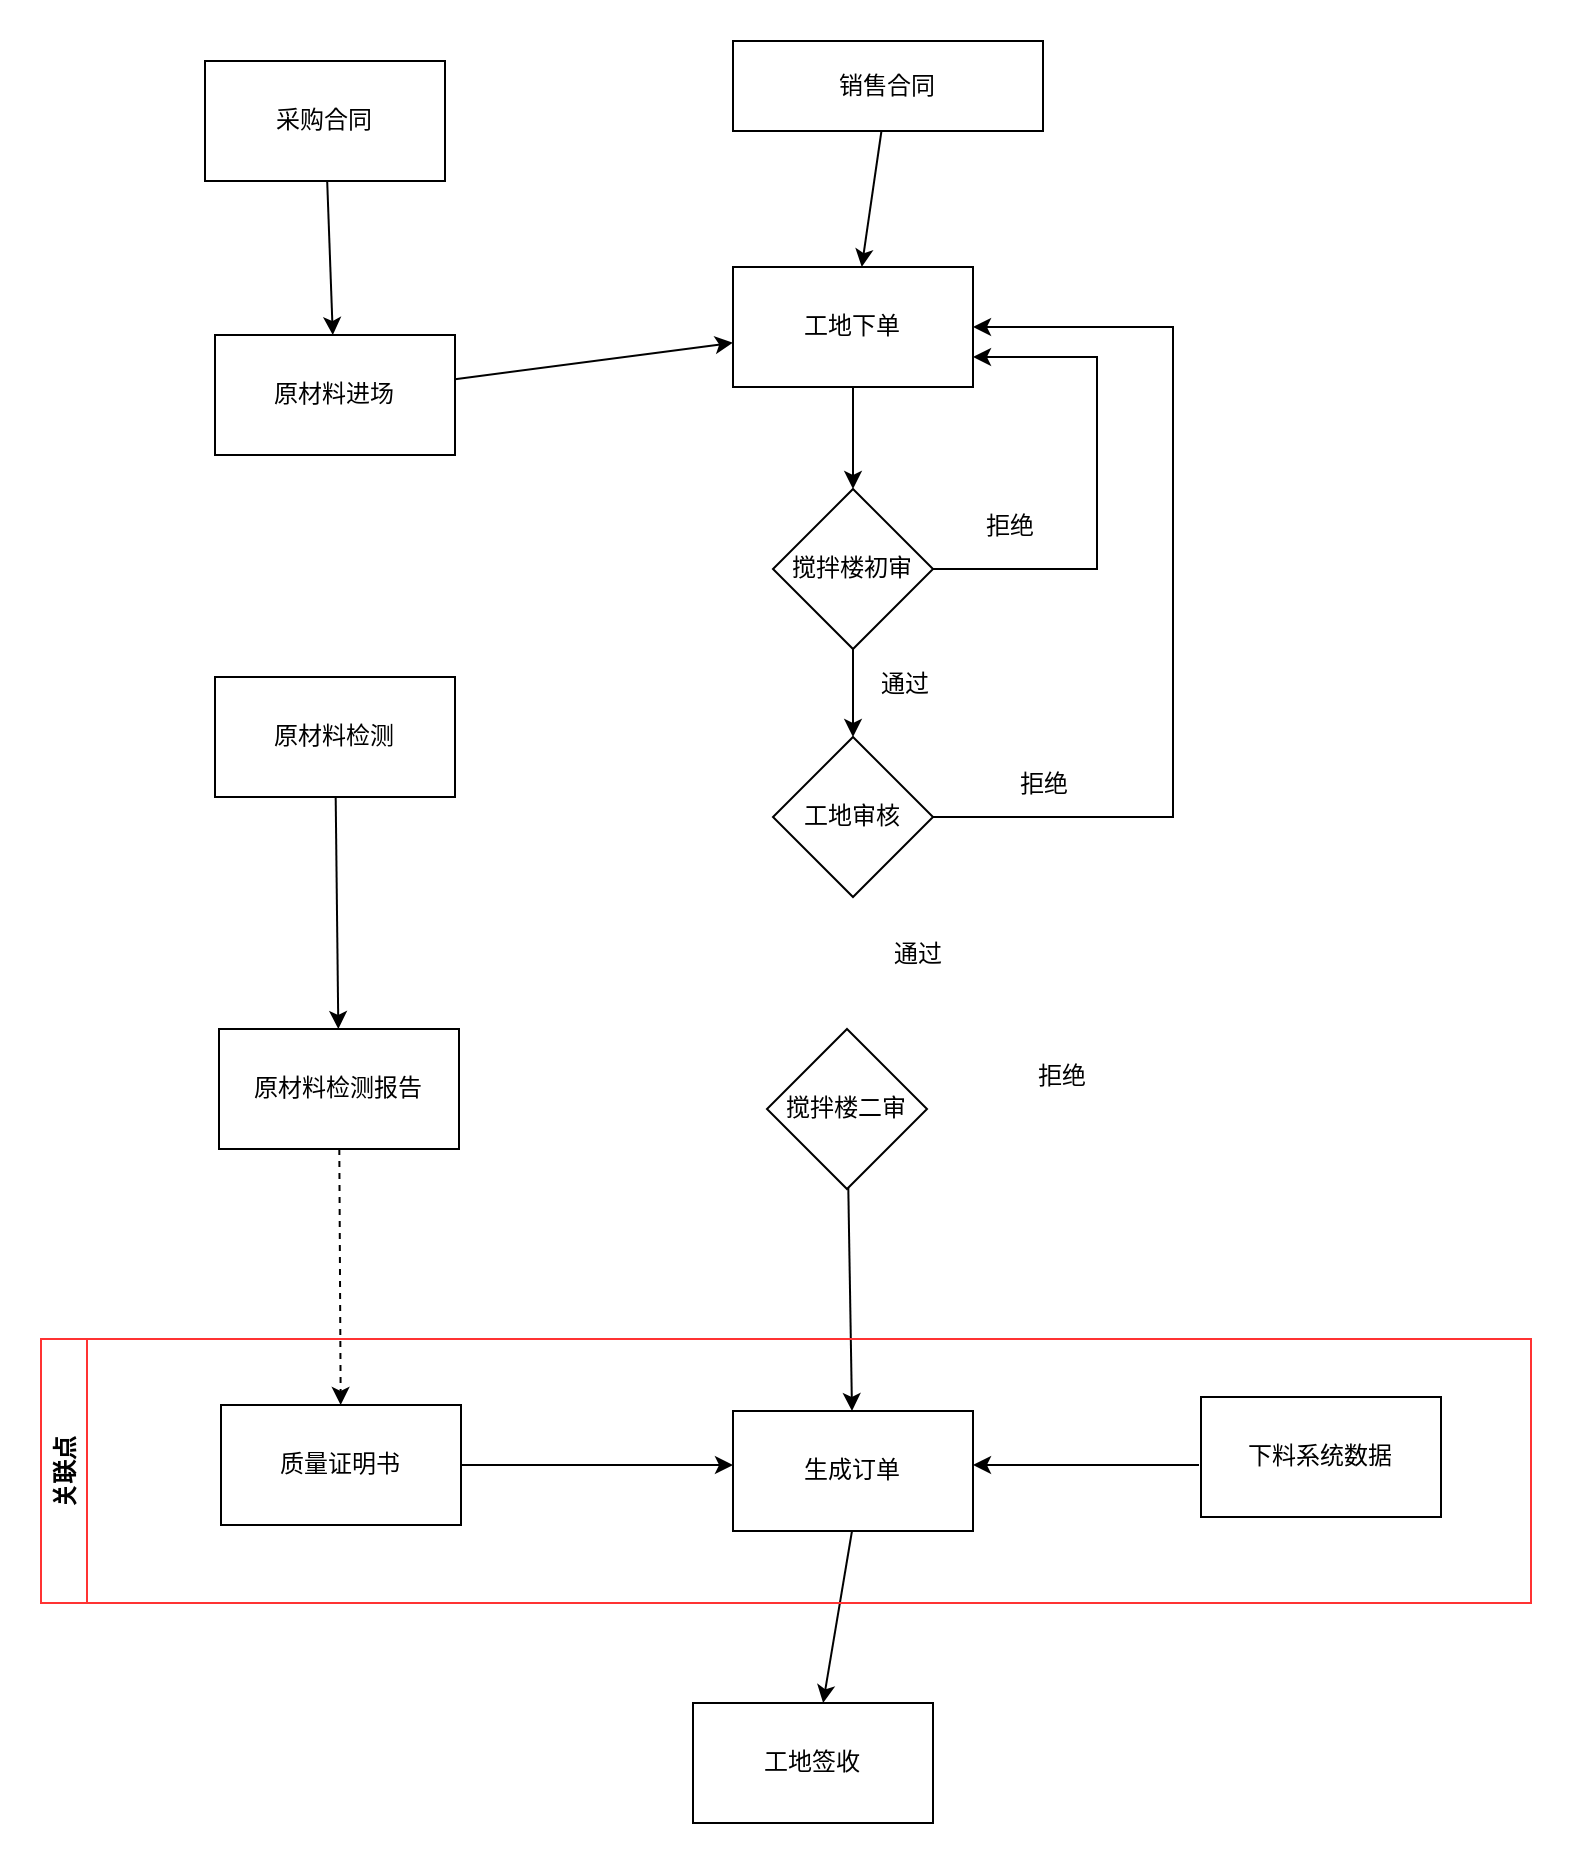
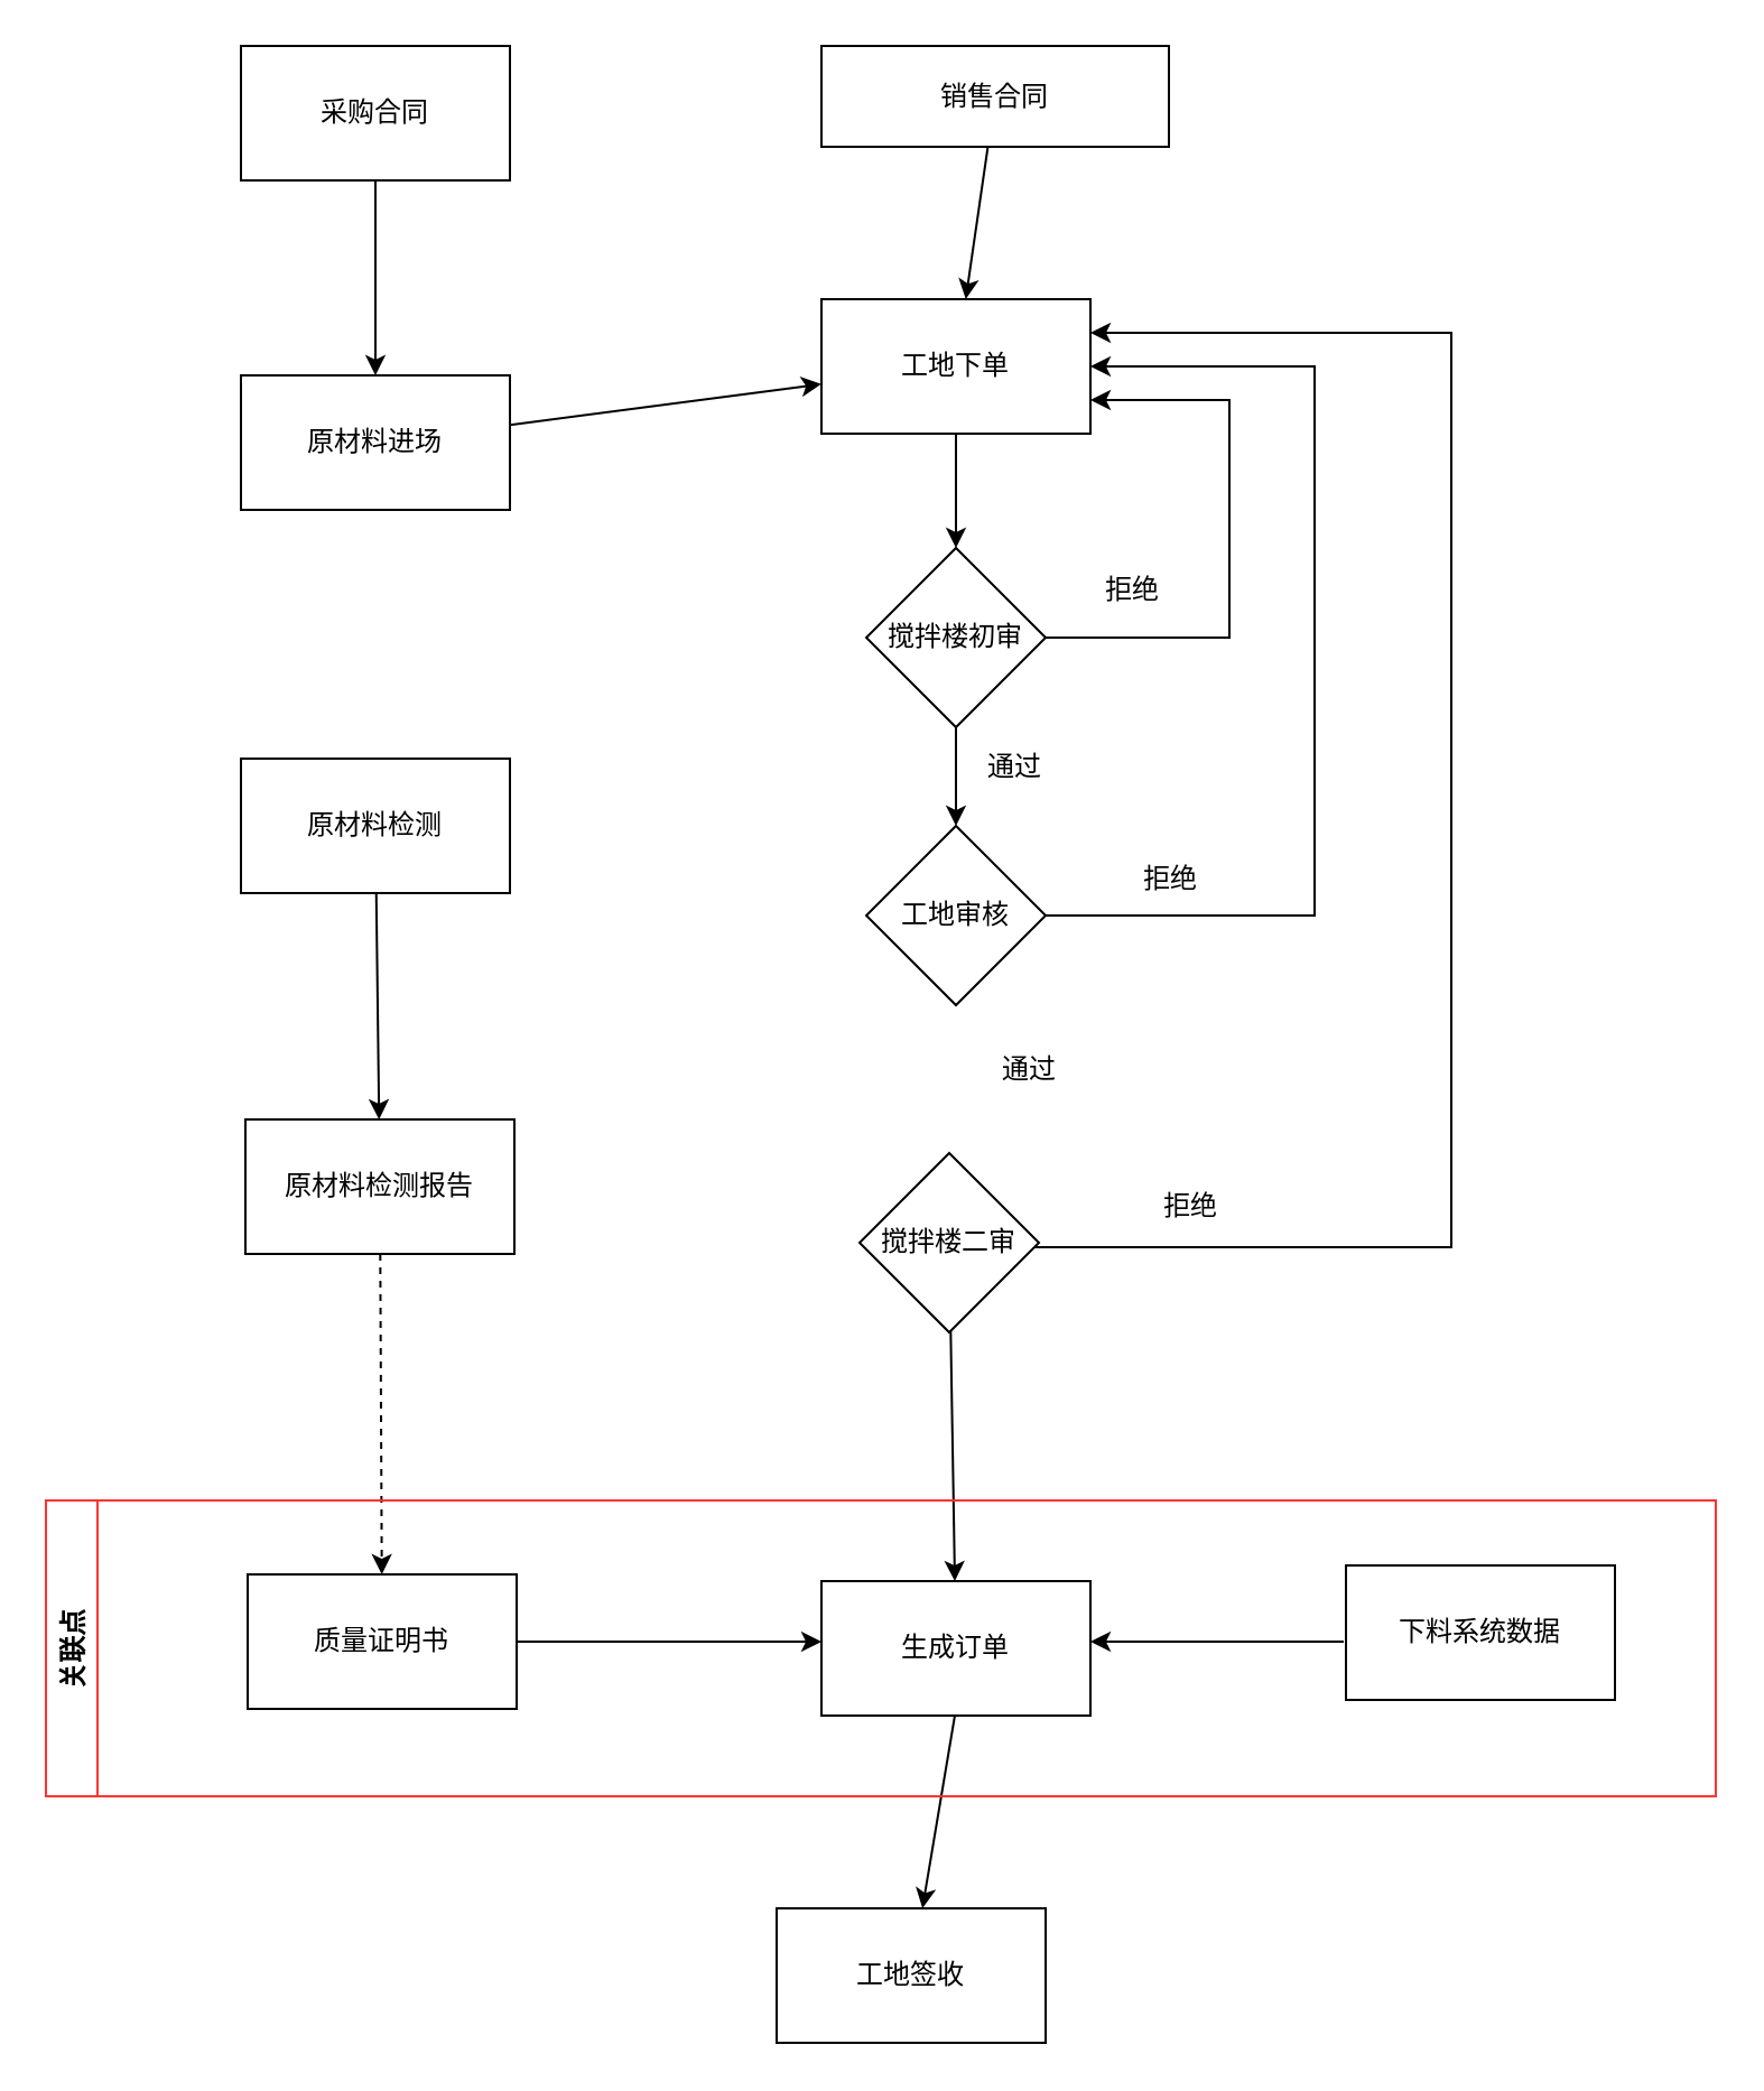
- <mxCell id="3" value="&lt;font color=&quot;#000000&quot;&gt;采购合同&lt;/font&gt;" style="rounded=0;whiteSpace=wrap;html=1;strokeColor=#000000;fillColor=#FFFFFF;" parent="1" vertex="1"><mxGeometry x="102" y="30" width="120" height="60" as="geometry" /></mxCell>
+ <mxCell id="3" value="&lt;font color=&quot;#000000&quot;&gt;采购合同&lt;/font&gt;" style="rounded=0;whiteSpace=wrap;html=1;strokeColor=#000000;fillColor=#FFFFFF;" parent="1" vertex="1"><mxGeometry x="107" y="20" width="120" height="60" as="geometry" /></mxCell>
+ <mxCell id="20" style="edgeStyle=orthogonalEdgeStyle;rounded=0;orthogonalLoop=1;jettySize=auto;html=1;entryX=1;entryY=0.25;entryDx=0;entryDy=0;" parent="1" source="21" target="13" edge="1"><mxGeometry relative="1" as="geometry"><Array as="points"><mxPoint x="647" y="556" /><mxPoint x="647" y="148" /></Array></mxGeometry></mxCell>
- <mxCell id="9" value="原材料检测报告" style="rounded=0;whiteSpace=wrap;html=1;fontColor=#000000;strokeColor=#000000;fillColor=#FFFFFF;" parent="1" vertex="1"><mxGeometry x="109" y="514" width="120" height="60" as="geometry" /></mxCell>
+ <mxCell id="9" value="原材料检测报告" style="rounded=0;whiteSpace=wrap;html=1;fontColor=#000000;strokeColor=#000000;fillColor=#FFFFFF;" parent="1" vertex="1"><mxGeometry x="109" y="499" width="120" height="60" as="geometry" /></mxCell>
